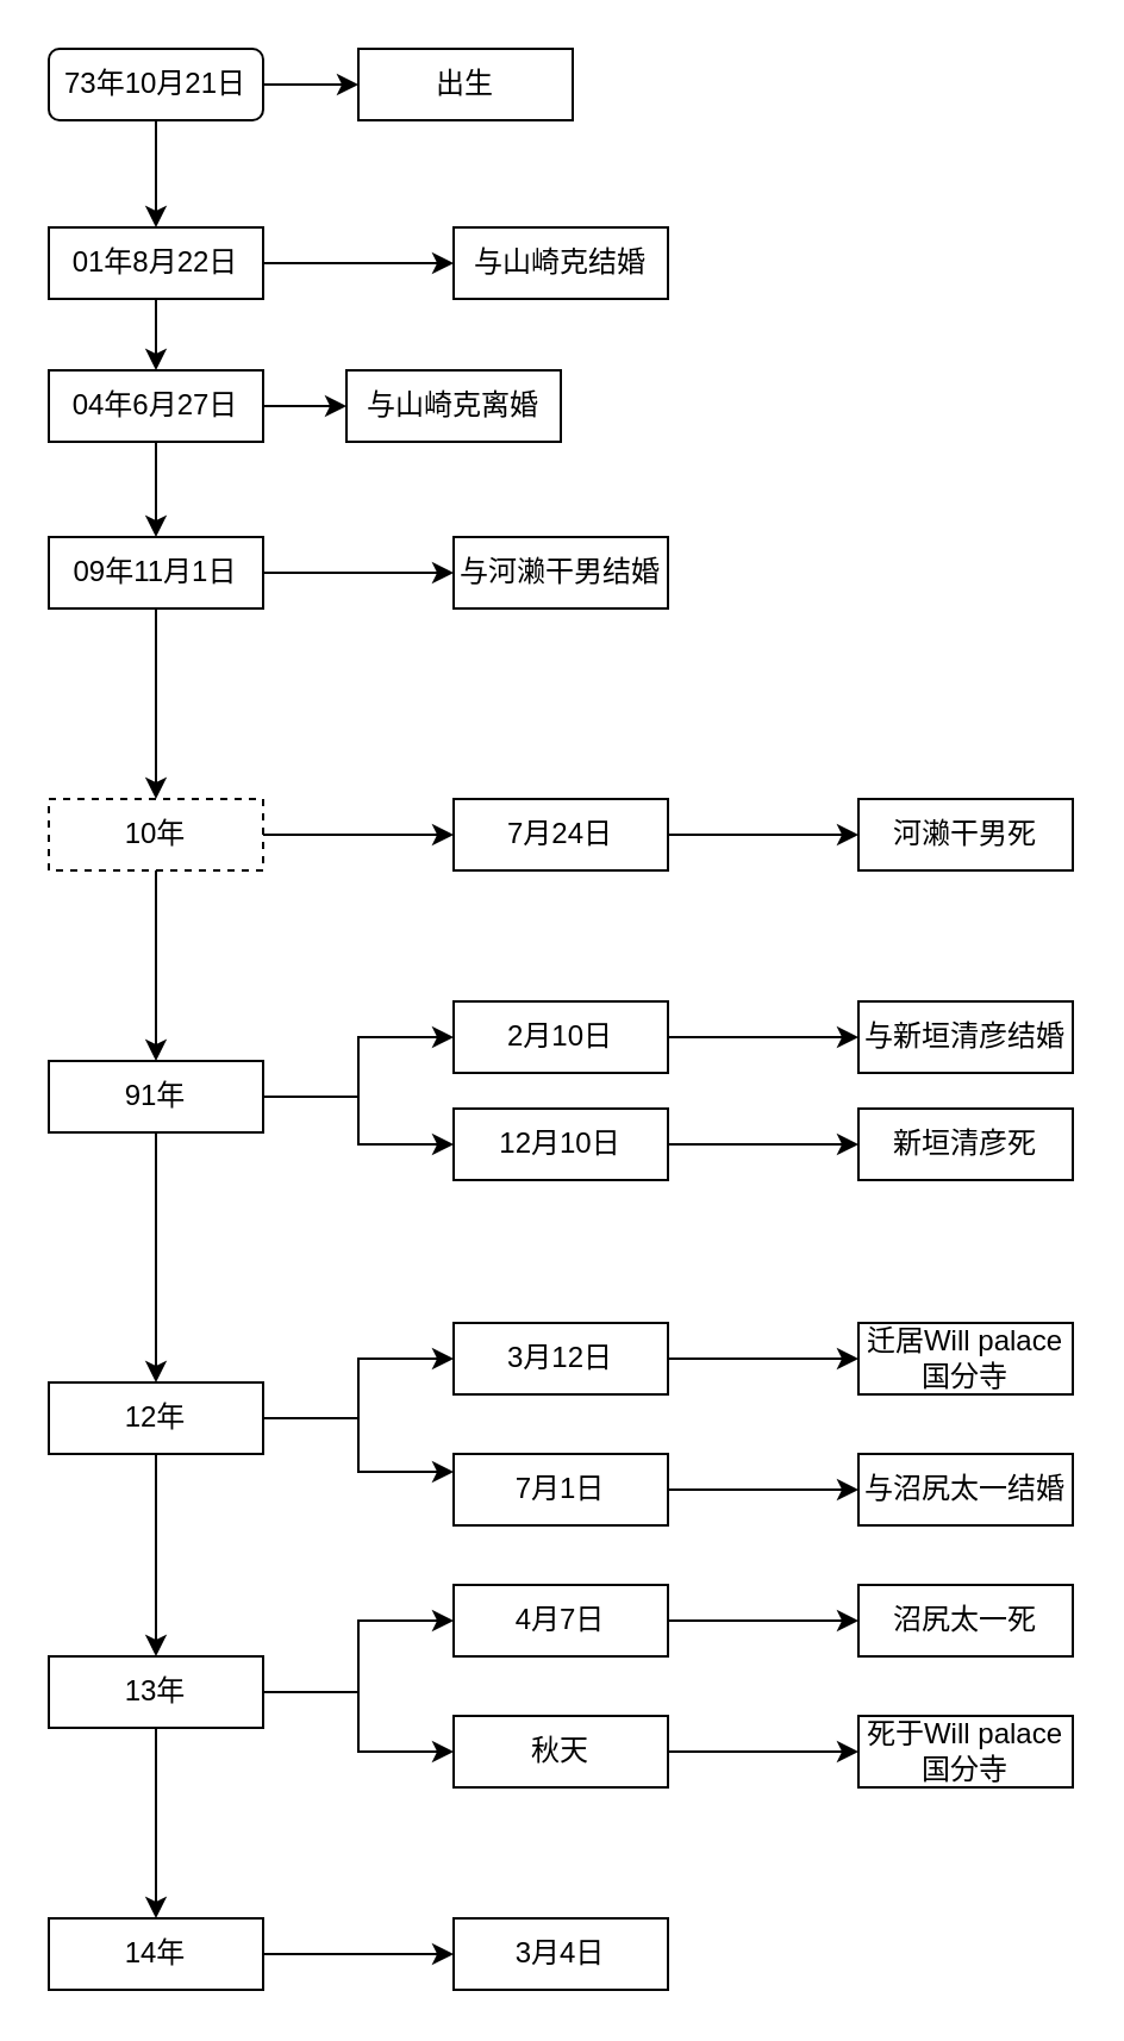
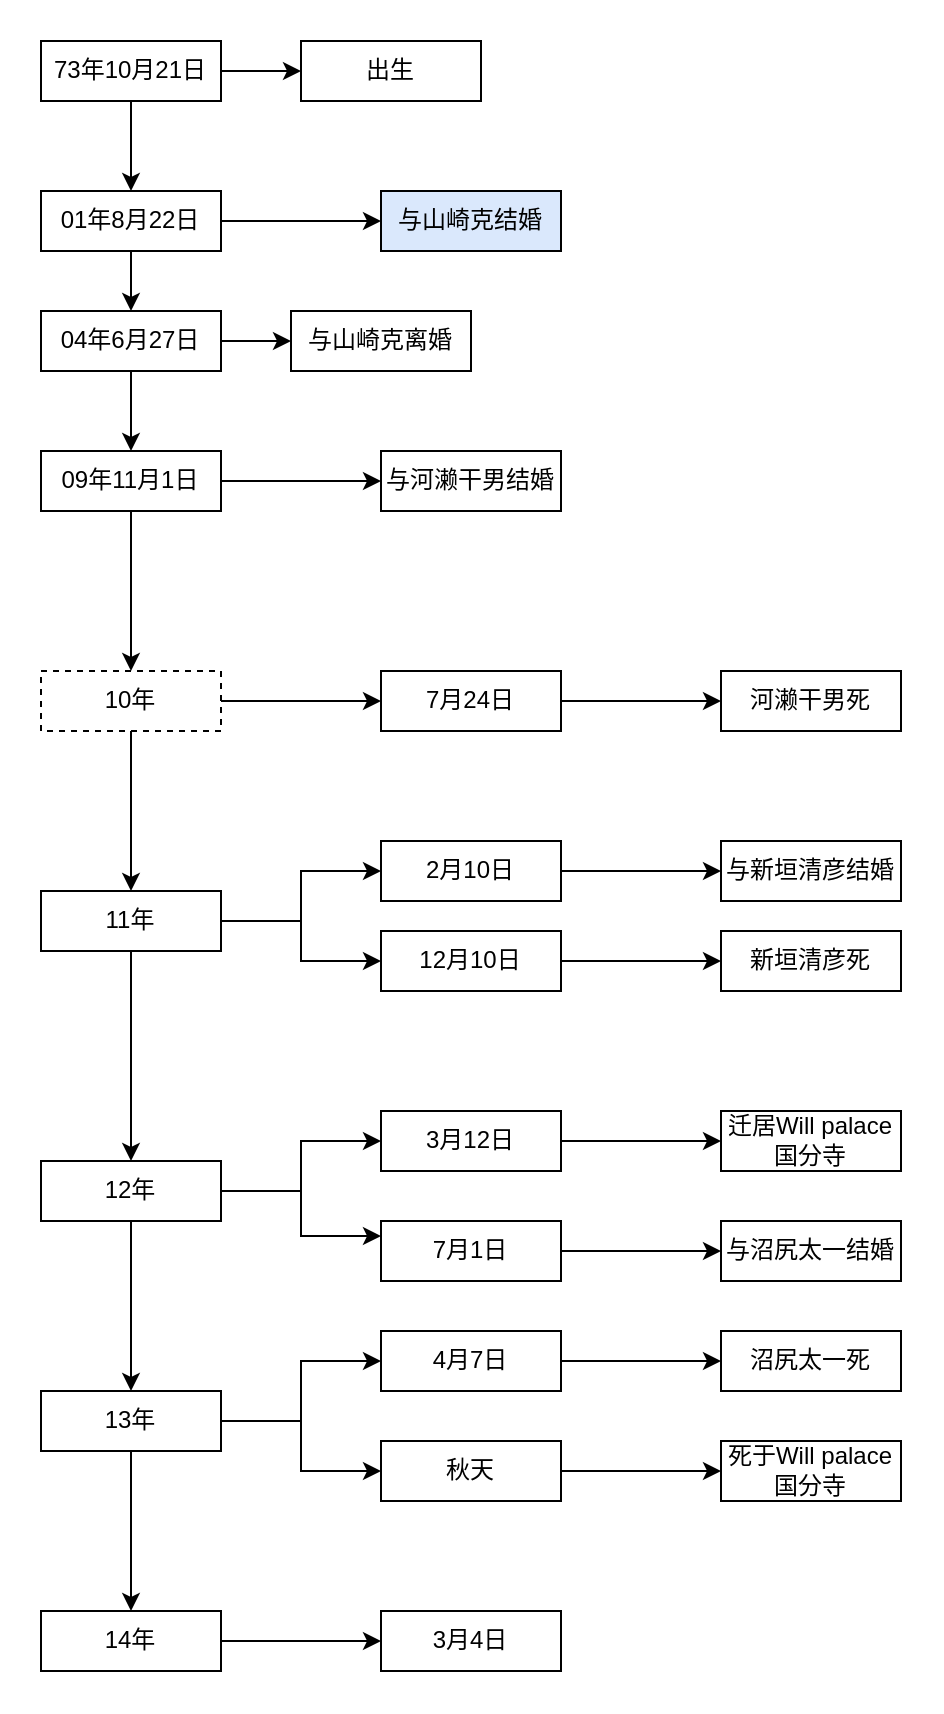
- <mxCell id="4" value="73年10月21日" style="whiteSpace=wrap;html=1;rounded=1;" vertex="1" parent="1"><mxGeometry x="20" y="20" width="90" height="30" as="geometry" /></mxCell>
+ <mxCell id="4" value="73年10月21日" style="rounded=0;whiteSpace=wrap;html=1;" vertex="1" parent="1"><mxGeometry x="20" y="20" width="90" height="30" as="geometry" /></mxCell>
- <mxCell id="9" value="与山崎克结婚" style="rounded=0;whiteSpace=wrap;html=1;" vertex="1" parent="1"><mxGeometry x="190" y="95" width="90" height="30" as="geometry" /></mxCell>
+ <mxCell id="9" value="与山崎克结婚" style="rounded=0;whiteSpace=wrap;html=1;fillColor=#dae8fc;" vertex="1" parent="1"><mxGeometry x="190" y="95" width="90" height="30" as="geometry" /></mxCell>
- <mxCell id="27" value="91年" style="rounded=0;whiteSpace=wrap;html=1;" vertex="1" parent="1"><mxGeometry x="20" y="445" width="90" height="30" as="geometry" /></mxCell>
+ <mxCell id="27" value="11年" style="rounded=0;whiteSpace=wrap;html=1;" vertex="1" parent="1"><mxGeometry x="20" y="445" width="90" height="30" as="geometry" /></mxCell>
